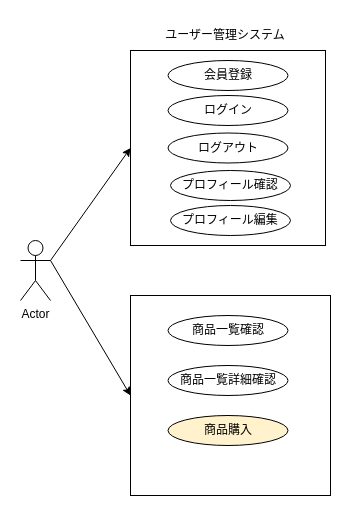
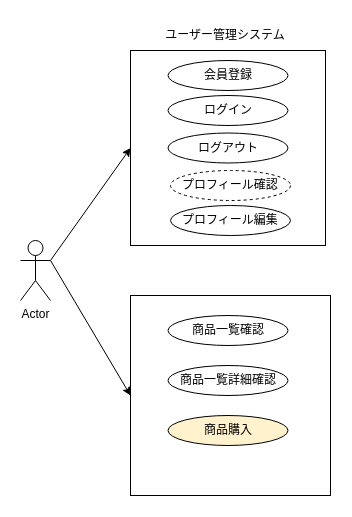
- <mxCell id="13" value="プロフィール確認" style="ellipse;whiteSpace=wrap;html=1;" vertex="1" parent="1"><mxGeometry x="170" y="170" width="120" height="30" as="geometry" /></mxCell>
+ <mxCell id="13" value="プロフィール確認" style="ellipse;whiteSpace=wrap;html=1;dashed=1;" vertex="1" parent="1"><mxGeometry x="170" y="170" width="120" height="30" as="geometry" /></mxCell>
